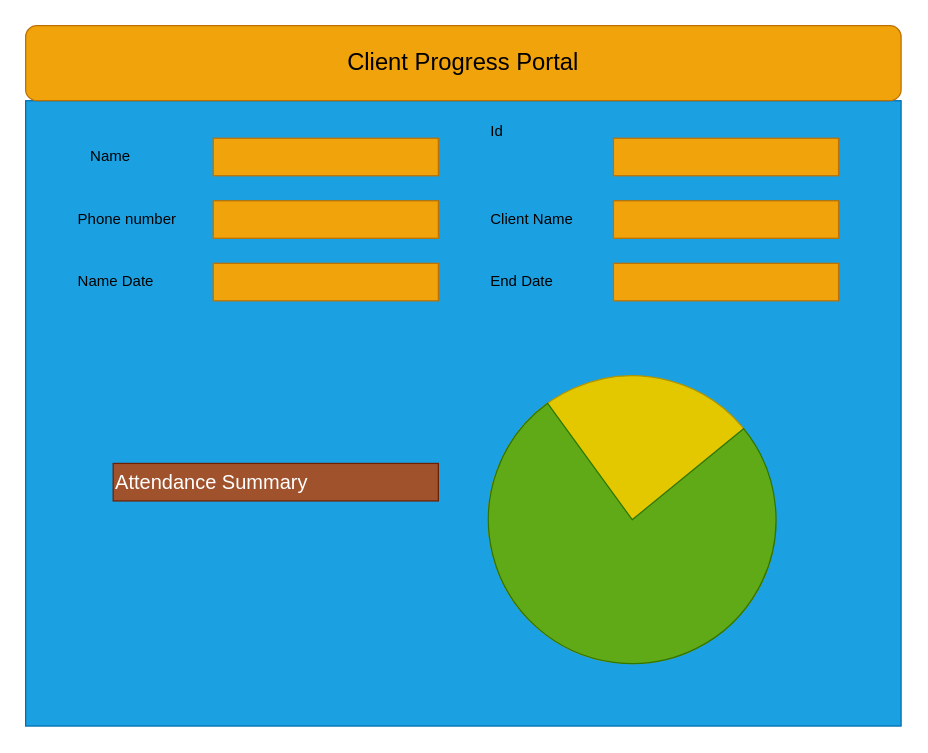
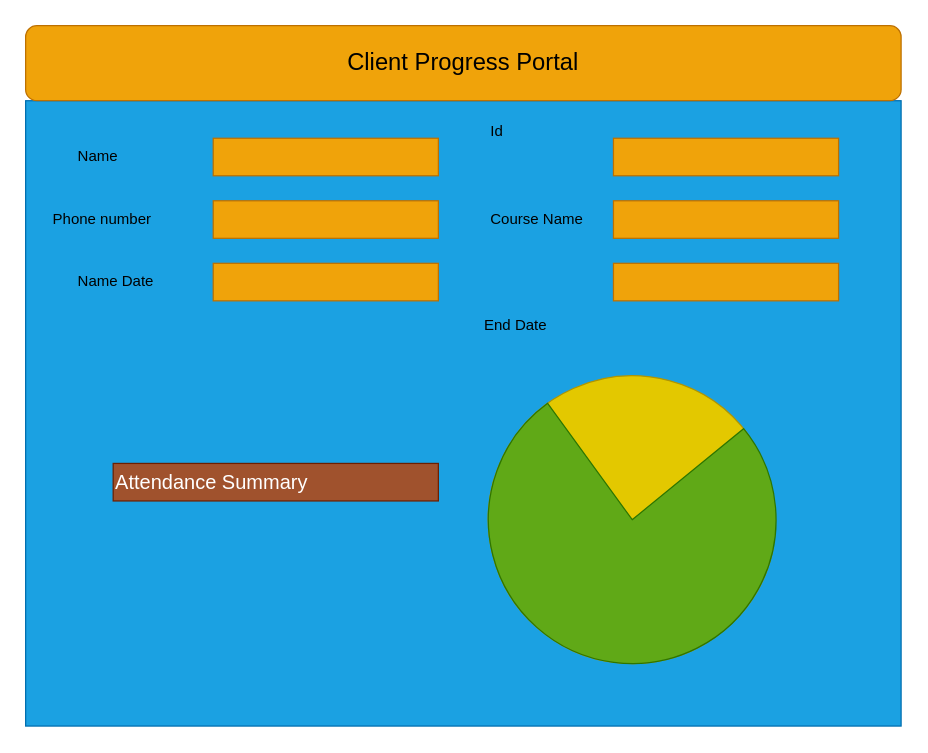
- <mxCell id="4" value="Name" style="text;html=1;align=left;verticalAlign=middle;whiteSpace=wrap;rounded=0;" parent="1" vertex="1"><mxGeometry x="70" y="110" width="60" height="30" as="geometry" /></mxCell>
+ <mxCell id="4" value="Name" style="text;html=1;align=left;verticalAlign=middle;whiteSpace=wrap;rounded=0;" parent="1" vertex="1"><mxGeometry x="60" y="110" width="60" height="30" as="geometry" /></mxCell>
- <mxCell id="8" value="Phone number" style="text;html=1;align=left;verticalAlign=middle;whiteSpace=wrap;rounded=0;" parent="1" vertex="1"><mxGeometry x="60" y="160" width="90" height="30" as="geometry" /></mxCell>
+ <mxCell id="8" value="Phone number" style="text;html=1;align=left;verticalAlign=middle;whiteSpace=wrap;rounded=0;" parent="1" vertex="1"><mxGeometry x="40" y="160" width="90" height="30" as="geometry" /></mxCell>
- <mxCell id="10" value="Client Name" style="text;html=1;align=left;verticalAlign=middle;whiteSpace=wrap;rounded=0;" parent="1" vertex="1"><mxGeometry x="390" y="160" width="80" height="30" as="geometry" /></mxCell>
+ <mxCell id="10" value="Course Name" style="text;html=1;align=left;verticalAlign=middle;whiteSpace=wrap;rounded=0;" parent="1" vertex="1"><mxGeometry x="390" y="160" width="80" height="30" as="geometry" /></mxCell>
- <mxCell id="14" value="End Date" style="text;html=1;align=left;verticalAlign=middle;whiteSpace=wrap;rounded=0;" parent="1" vertex="1"><mxGeometry x="390" y="210" width="60" height="30" as="geometry" /></mxCell>
+ <mxCell id="14" value="End Date" style="text;html=1;align=left;verticalAlign=middle;whiteSpace=wrap;rounded=0;" parent="1" vertex="1"><mxGeometry x="385" y="245" width="60" height="30" as="geometry" /></mxCell>
